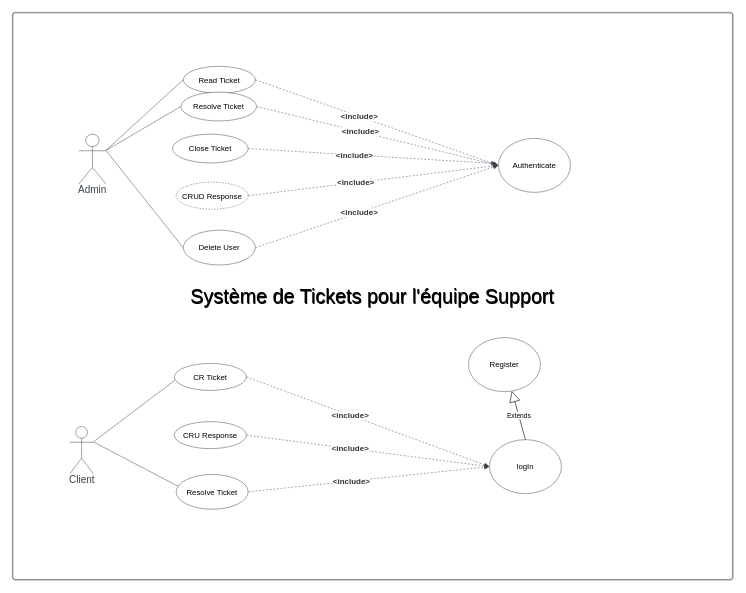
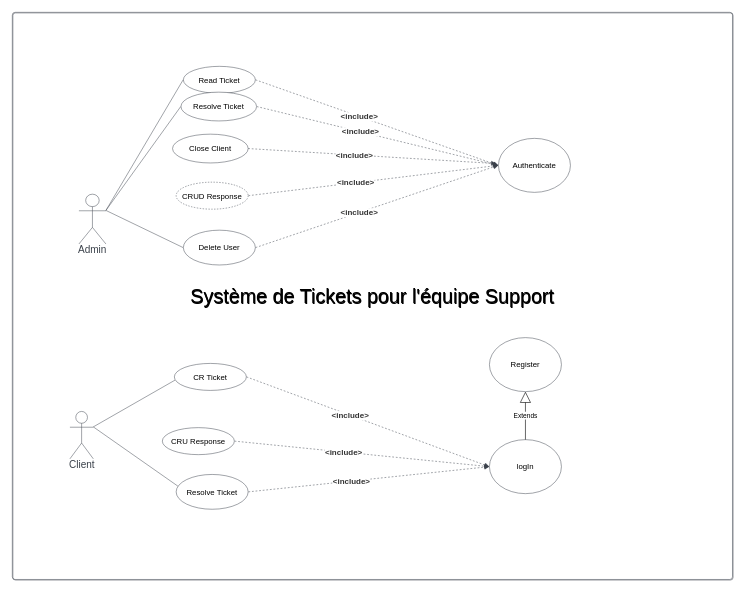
- <mxCell id="26" value="Close Ticket" style="html=1;overflow=block;blockSpacing=1;whiteSpace=wrap;ellipse;fontSize=13;spacing=3.8;strokeColor=#3a414a;strokeOpacity=100;rounded=1;absoluteArcSize=1;arcSize=9;strokeWidth=0.8;" vertex="1" parent="25"><mxGeometry x="266" y="202" width="126" height="48" as="geometry" /></mxCell>
+ <mxCell id="26" value="Close Client" style="html=1;overflow=block;blockSpacing=1;whiteSpace=wrap;ellipse;fontSize=13;spacing=3.8;strokeColor=#3a414a;strokeOpacity=100;rounded=1;absoluteArcSize=1;arcSize=9;strokeWidth=0.8;" vertex="1" parent="25"><mxGeometry x="266" y="202" width="126" height="48" as="geometry" /></mxCell>
- <mxCell id="29" value="Admin" style="html=1;overflow=block;blockSpacing=1;shape=umlActor;labelPosition=center;verticalLabelPosition=bottom;verticalAlign=top;whiteSpace=nowrap;fontSize=16.7;fontColor=#3a414a;spacing=0;strokeColor=#3a414a;strokeOpacity=100;rounded=1;absoluteArcSize=1;arcSize=9;strokeWidth=0.8;" vertex="1" parent="25"><mxGeometry x="110" y="202" width="45" height="83" as="geometry" /></mxCell>
+ <mxCell id="29" value="Admin" style="html=1;overflow=block;blockSpacing=1;shape=umlActor;labelPosition=center;verticalLabelPosition=bottom;verticalAlign=top;whiteSpace=nowrap;fontSize=16.7;fontColor=#3a414a;spacing=0;strokeColor=#3a414a;strokeOpacity=100;rounded=1;absoluteArcSize=1;arcSize=9;strokeWidth=0.8;" vertex="1" parent="25"><mxGeometry x="110" y="302" width="45" height="83" as="geometry" /></mxCell>
- <mxCell id="35" value="Register" style="html=1;overflow=block;blockSpacing=1;whiteSpace=wrap;ellipse;fontSize=13;spacing=3.8;strokeColor=#3a414a;strokeOpacity=100;rounded=1;absoluteArcSize=1;arcSize=9;strokeWidth=0.8;" vertex="1" parent="25"><mxGeometry x="759" y="541" width="120" height="90" as="geometry" /></mxCell>
+ <mxCell id="35" value="Register" style="html=1;overflow=block;blockSpacing=1;whiteSpace=wrap;ellipse;fontSize=13;spacing=3.8;strokeColor=#3a414a;strokeOpacity=100;rounded=1;absoluteArcSize=1;arcSize=9;strokeWidth=0.8;" vertex="1" parent="25"><mxGeometry x="794" y="541" width="120" height="90" as="geometry" /></mxCell>
- <mxCell id="34" value="CRU Response" style="html=1;overflow=block;blockSpacing=1;whiteSpace=wrap;ellipse;fontSize=13;spacing=3.8;strokeColor=#3a414a;strokeOpacity=100;rounded=1;absoluteArcSize=1;arcSize=9;strokeWidth=0.8;" vertex="1" parent="25"><mxGeometry x="269" y="681" width="120" height="45" as="geometry" /></mxCell>
+ <mxCell id="34" value="CRU Response" style="html=1;overflow=block;blockSpacing=1;whiteSpace=wrap;ellipse;fontSize=13;spacing=3.8;strokeColor=#3a414a;strokeOpacity=100;rounded=1;absoluteArcSize=1;arcSize=9;strokeWidth=0.8;" vertex="1" parent="25"><mxGeometry x="249" y="691" width="120" height="45" as="geometry" /></mxCell>
- <mxCell id="31" value="Client" style="html=1;overflow=block;blockSpacing=1;shape=umlActor;labelPosition=center;verticalLabelPosition=bottom;verticalAlign=top;whiteSpace=nowrap;fontSize=16.7;fontColor=#3a414a;spacing=0;strokeColor=#3a414a;strokeOpacity=100;rounded=1;absoluteArcSize=1;arcSize=9;strokeWidth=0.8;" vertex="1" parent="25"><mxGeometry x="95" y="689" width="39" height="79" as="geometry" /></mxCell>
+ <mxCell id="31" value="Client" style="html=1;overflow=block;blockSpacing=1;shape=umlActor;labelPosition=center;verticalLabelPosition=bottom;verticalAlign=top;whiteSpace=nowrap;fontSize=16.7;fontColor=#3a414a;spacing=0;strokeColor=#3a414a;strokeOpacity=100;rounded=1;absoluteArcSize=1;arcSize=9;strokeWidth=0.8;" vertex="1" parent="25"><mxGeometry x="95" y="664" width="39" height="79" as="geometry" /></mxCell>
